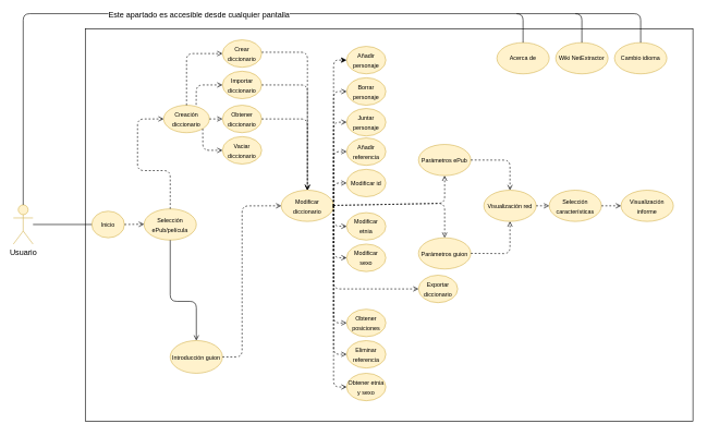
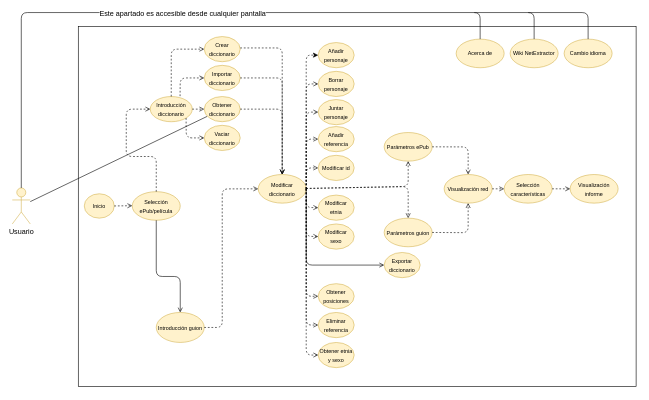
- <mxCell id="6" value="&lt;font style=&quot;font-size: 9px&quot;&gt;Creación diccionario&lt;/font&gt;" style="ellipse;whiteSpace=wrap;html=1;fillColor=#fff2cc;strokeColor=#d6b656;" vertex="1" parent="1"><mxGeometry x="250" y="160" width="70" height="42" as="geometry" /></mxCell>
+ <mxCell id="6" value="&lt;font style=&quot;font-size: 9px&quot;&gt;Introducción diccionario&lt;/font&gt;" style="ellipse;whiteSpace=wrap;html=1;fillColor=#fff2cc;strokeColor=#d6b656;" vertex="1" parent="1"><mxGeometry x="250" y="160" width="70" height="42" as="geometry" /></mxCell>
- <mxCell id="9" value="" style="endArrow=none;html=1;entryX=0;entryY=0.5;entryDx=0;entryDy=0;" edge="1" parent="1" source="3" target="4"><mxGeometry width="50" height="50" relative="1" as="geometry"><mxPoint x="20" y="720" as="sourcePoint" /><mxPoint x="70" y="670" as="targetPoint" /></mxGeometry></mxCell>
+ <mxCell id="9" value="" style="endArrow=none;html=1;" edge="1" parent="1" source="3" target="13"><mxGeometry width="50" height="50" relative="1" as="geometry"><mxPoint x="20" y="720" as="sourcePoint" /><mxPoint x="70" y="670" as="targetPoint" /></mxGeometry></mxCell>
- <mxCell id="43" value="" style="endArrow=open;endSize=6;dashed=1;html=1;entryX=0;entryY=0.5;entryDx=0;entryDy=0;exitX=1;exitY=0.5;exitDx=0;exitDy=0;" edge="1" parent="1" source="19" target="32"><mxGeometry x="0.2" width="160" relative="1" as="geometry"><mxPoint x="590" y="369.905" as="sourcePoint" /><mxPoint x="620" y="369.905" as="targetPoint" /><Array as="points"><mxPoint x="510" y="441" /></Array><mxPoint as="offset" /></mxGeometry></mxCell>
+ <mxCell id="43" value="" style="endArrow=open;endSize=6;dashed=0;html=1;entryX=0;entryY=0.5;entryDx=0;entryDy=0;exitX=1;exitY=0.5;exitDx=0;exitDy=0;" edge="1" parent="1" source="19" target="32"><mxGeometry x="0.2" width="160" relative="1" as="geometry"><mxPoint x="590" y="369.905" as="sourcePoint" /><mxPoint x="620" y="369.905" as="targetPoint" /><Array as="points"><mxPoint x="510" y="441" /></Array><mxPoint as="offset" /></mxGeometry></mxCell>
